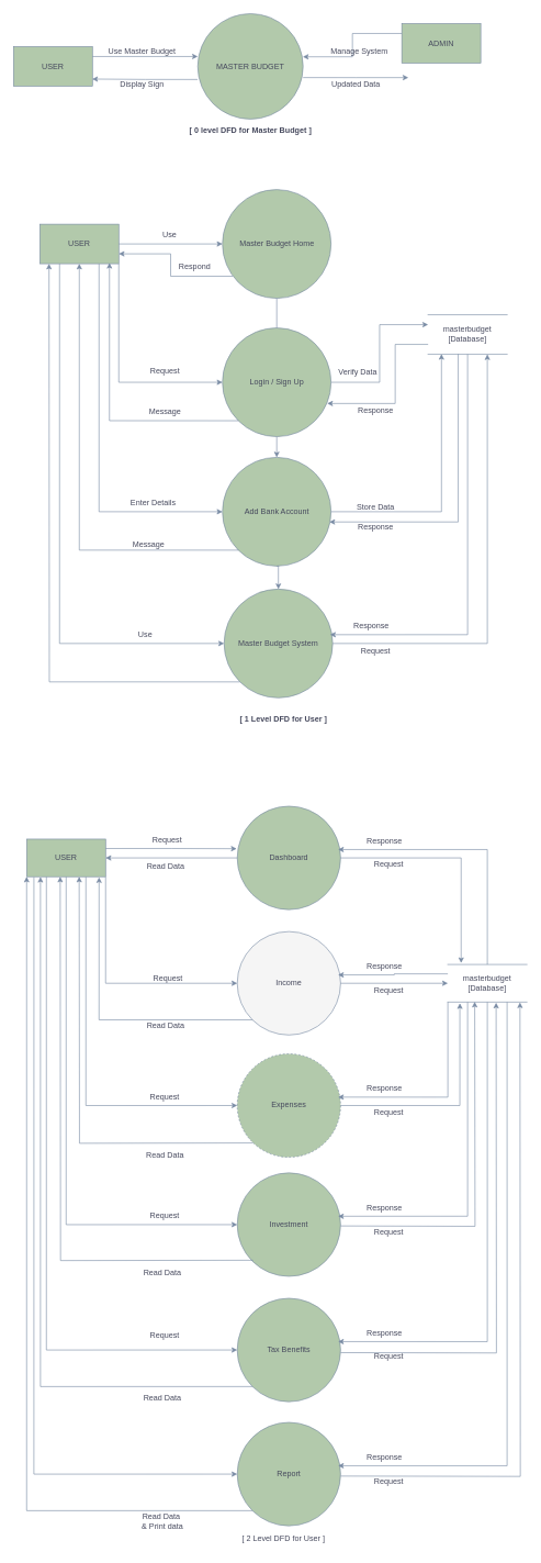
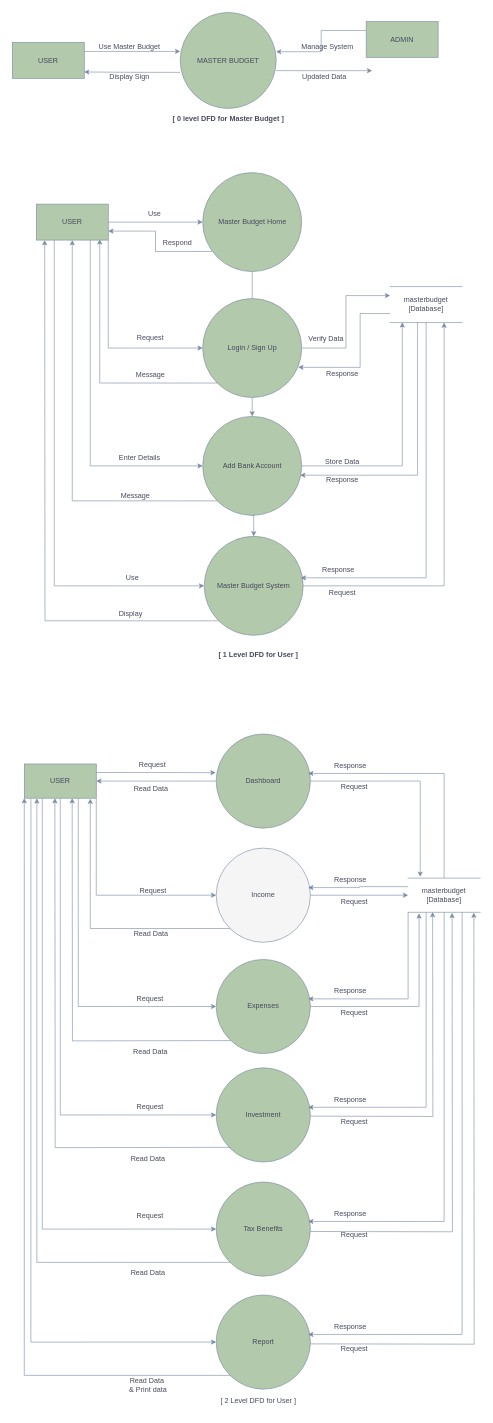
+ <mxCell id="47" value="Display" style="text;html=1;align=center;verticalAlign=middle;resizable=0;points=[];autosize=1;strokeColor=none;fillColor=none;fontColor=#46495D;" vertex="1" parent="2"><mxGeometry x="127" y="721" width="60" height="30" as="geometry" /></mxCell>
- <mxCell id="124" value="Expenses" style="ellipse;whiteSpace=wrap;html=1;aspect=fixed;strokeColor=#788AA3;fontColor=#46495D;fillColor=#B2C9AB;labelBackgroundColor=none;dashed=1;" parent="123" vertex="1"><mxGeometry width="157.007" height="157.007" as="geometry" /></mxCell>
+ <mxCell id="124" value="Expenses" style="ellipse;whiteSpace=wrap;html=1;aspect=fixed;strokeColor=#788AA3;fontColor=#46495D;fillColor=#B2C9AB;labelBackgroundColor=none;" parent="123" vertex="1"><mxGeometry width="157.007" height="157.007" as="geometry" /></mxCell>
